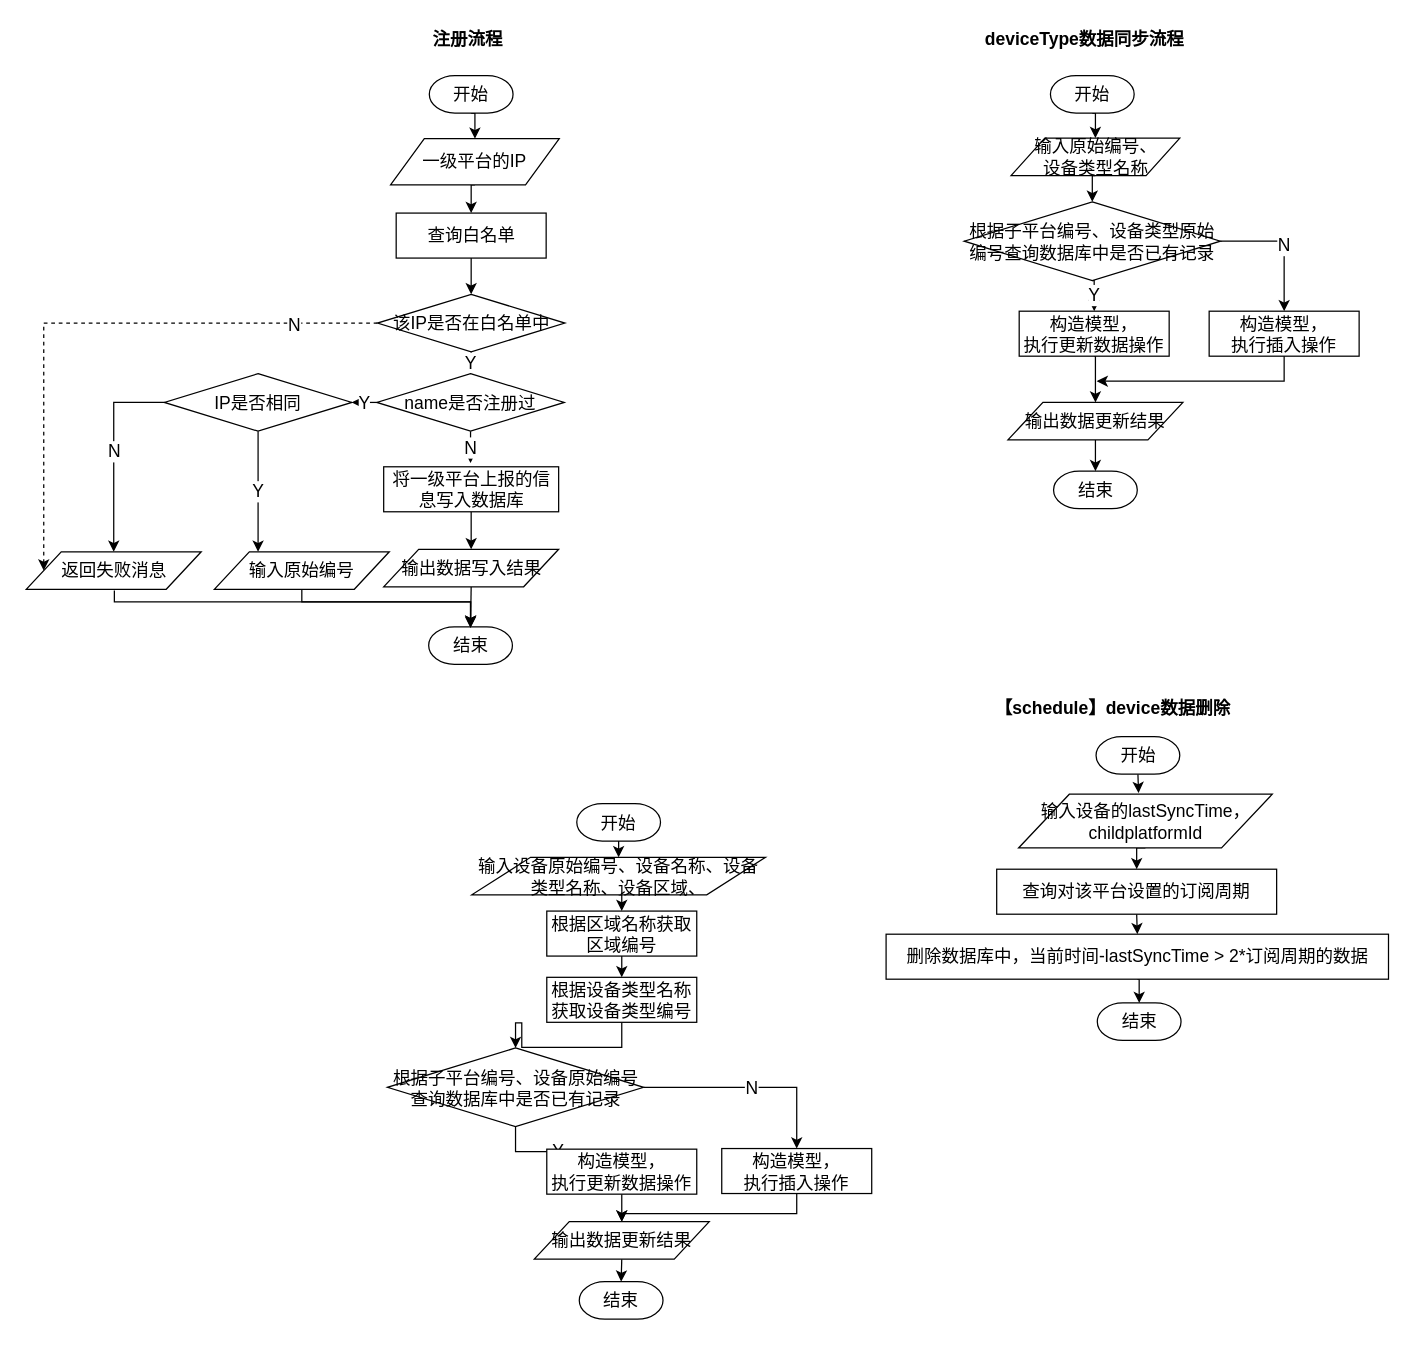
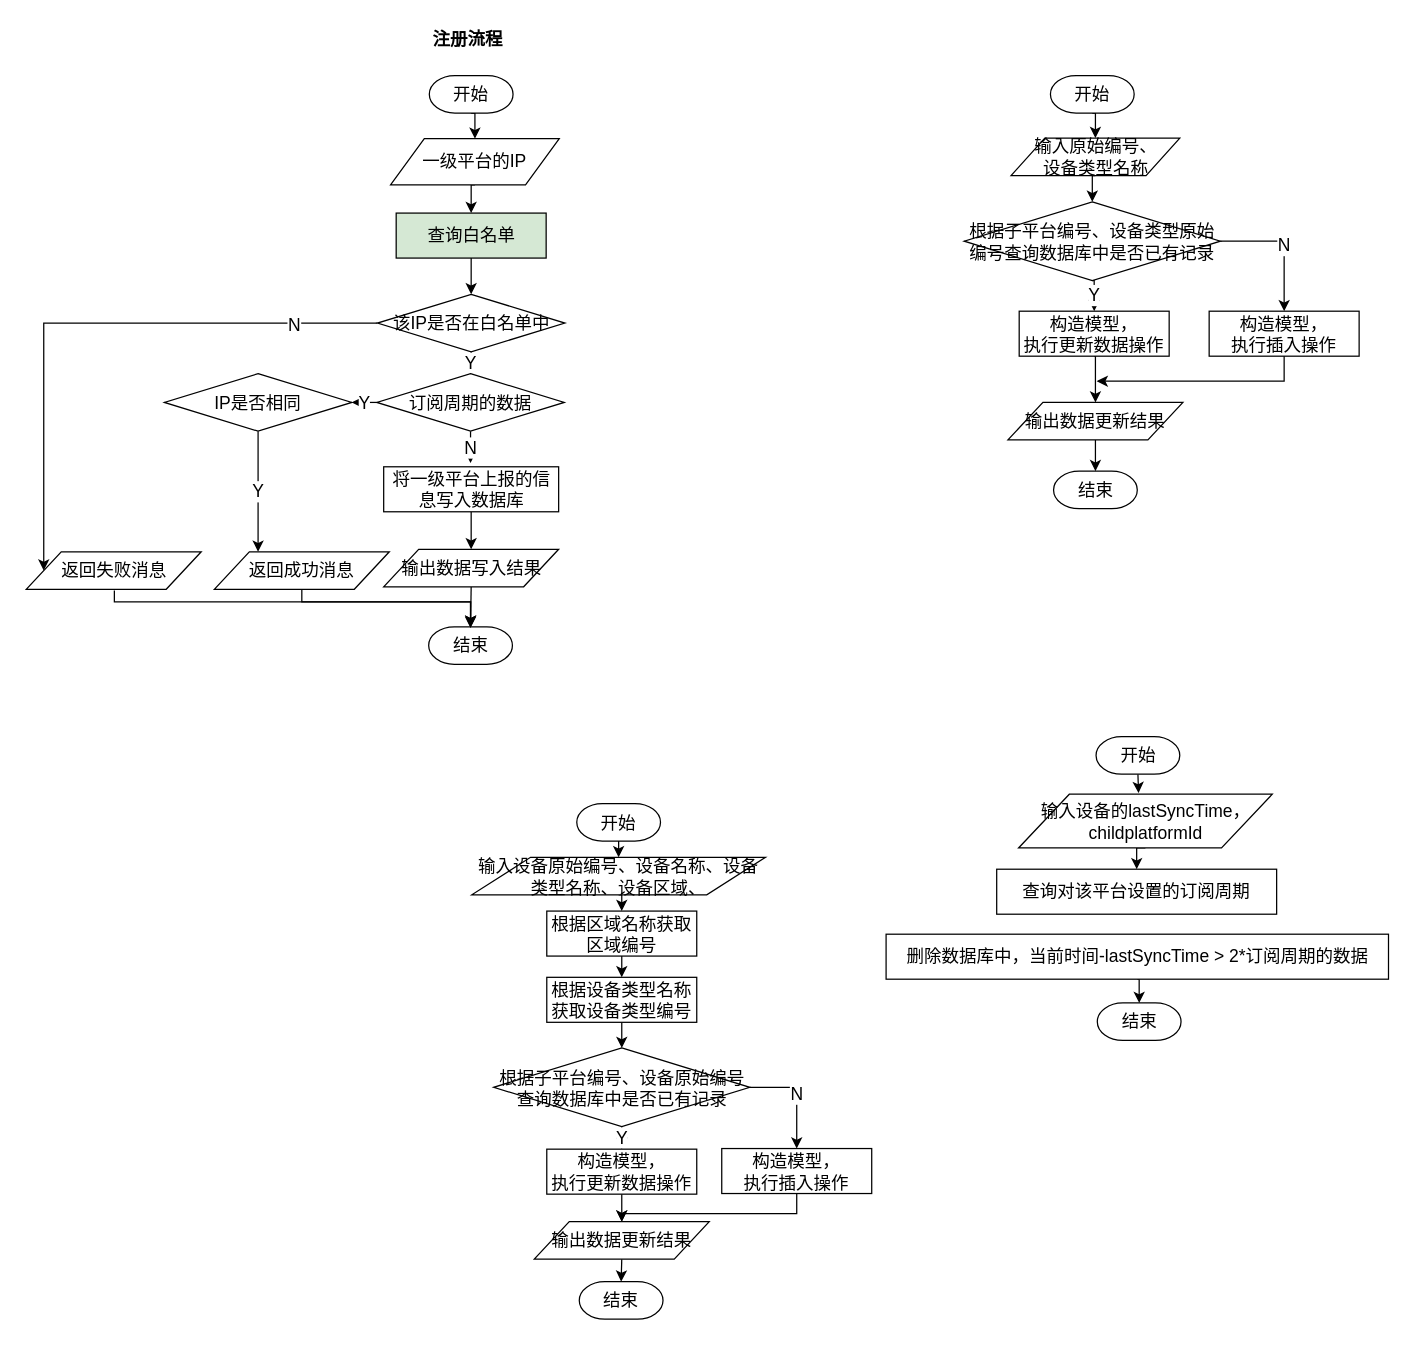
- <mxCell id="10" value="&lt;font style=&quot;font-size: 14px;&quot;&gt;deviceType数据同步流程&lt;/font&gt;" style="text;html=1;resizable=0;points=[];autosize=1;align=left;verticalAlign=top;spacingTop=-4;fontSize=14;fontStyle=1" parent="1" vertex="1"><mxGeometry x="786" y="20" width="190" height="20" as="geometry" /></mxCell>
- <mxCell id="56" value="&lt;font style=&quot;font-size: 14px&quot;&gt;查询白名单&lt;br style=&quot;font-size: 14px&quot;&gt;&lt;/font&gt;" style="rounded=0;whiteSpace=wrap;html=1;fontSize=14;" parent="1" vertex="1"><mxGeometry x="316.5" y="170" width="120" height="36" as="geometry" /></mxCell>
+ <mxCell id="56" value="&lt;font style=&quot;font-size: 14px&quot;&gt;查询白名单&lt;br style=&quot;font-size: 14px&quot;&gt;&lt;/font&gt;" style="rounded=0;whiteSpace=wrap;html=1;fontSize=14;fillColor=#d5e8d4;" parent="1" vertex="1"><mxGeometry x="316.5" y="170" width="120" height="36" as="geometry" /></mxCell>
- <mxCell id="48" style="edgeStyle=orthogonalEdgeStyle;rounded=0;orthogonalLoop=1;jettySize=auto;html=1;exitX=0;exitY=0.5;exitDx=0;exitDy=0;exitPerimeter=0;entryX=0;entryY=0.5;entryDx=0;entryDy=0;fontSize=14;dashed=1;" parent="1" source="50" target="68" edge="1"><mxGeometry relative="1" as="geometry" /></mxCell>
+ <mxCell id="48" style="edgeStyle=orthogonalEdgeStyle;rounded=0;orthogonalLoop=1;jettySize=auto;html=1;exitX=0;exitY=0.5;exitDx=0;exitDy=0;exitPerimeter=0;entryX=0;entryY=0.5;entryDx=0;entryDy=0;fontSize=14;" parent="1" source="50" target="68" edge="1"><mxGeometry relative="1" as="geometry" /></mxCell>
- <mxCell id="63" value="name是否注册过" style="strokeWidth=1;html=1;shape=mxgraph.flowchart.decision;whiteSpace=wrap;rounded=1;comic=0;fontSize=14;spacing=2;" parent="1" vertex="1"><mxGeometry x="301" y="298.5" width="150" height="46" as="geometry" /></mxCell>
+ <mxCell id="63" value="订阅周期的数据" style="strokeWidth=1;html=1;shape=mxgraph.flowchart.decision;whiteSpace=wrap;rounded=1;comic=0;fontSize=14;spacing=2;" parent="1" vertex="1"><mxGeometry x="301" y="298.5" width="150" height="46" as="geometry" /></mxCell>
- <mxCell id="64" value="N" style="edgeStyle=orthogonalEdgeStyle;rounded=0;orthogonalLoop=1;jettySize=auto;html=1;exitX=0;exitY=0.5;exitDx=0;exitDy=0;exitPerimeter=0;entryX=0.5;entryY=0;entryDx=0;entryDy=0;fontSize=14;" parent="1" source="66" target="68" edge="1"><mxGeometry relative="1" as="geometry" /></mxCell>
- <mxCell id="70" value="输入原始编号" style="shape=parallelogram;perimeter=parallelogramPerimeter;whiteSpace=wrap;html=1;rounded=1;comic=0;arcSize=0;fontSize=14;" parent="1" vertex="1"><mxGeometry x="171" y="441" width="140" height="30" as="geometry" /></mxCell>
+ <mxCell id="70" value="返回成功消息" style="shape=parallelogram;perimeter=parallelogramPerimeter;whiteSpace=wrap;html=1;rounded=1;comic=0;arcSize=0;fontSize=14;" parent="1" vertex="1"><mxGeometry x="171" y="441" width="140" height="30" as="geometry" /></mxCell>
- <mxCell id="35" value="&lt;font style=&quot;font-size: 14px&quot;&gt;【schedule】device数据删除&lt;/font&gt;" style="text;html=1;resizable=0;points=[];autosize=1;align=left;verticalAlign=top;spacingTop=-4;fontSize=14;fontStyle=1" parent="1" vertex="1"><mxGeometry x="793.5" y="555" width="200" height="20" as="geometry" /></mxCell>
- <mxCell id="41" style="edgeStyle=orthogonalEdgeStyle;rounded=0;orthogonalLoop=1;jettySize=auto;html=1;exitX=0.5;exitY=1;exitDx=0;exitDy=0;entryX=0.5;entryY=0;entryDx=0;entryDy=0;fontSize=14;" parent="1" source="42" target="44" edge="1"><mxGeometry relative="1" as="geometry" /></mxCell>
- <mxCell id="21" value="根据子平台编号、设备原始编号查询数据库中是否已有记录" style="strokeWidth=1;html=1;shape=mxgraph.flowchart.decision;whiteSpace=wrap;rounded=1;comic=0;fontSize=14;spacing=2;" parent="1" vertex="1"><mxGeometry x="309.5" y="838" width="205" height="63" as="geometry" /></mxCell>
+ <mxCell id="21" value="根据子平台编号、设备原始编号查询数据库中是否已有记录" style="strokeWidth=1;html=1;shape=mxgraph.flowchart.decision;whiteSpace=wrap;rounded=1;comic=0;fontSize=14;spacing=2;" parent="1" vertex="1"><mxGeometry x="394.5" y="838" width="205" height="63" as="geometry" /></mxCell>
